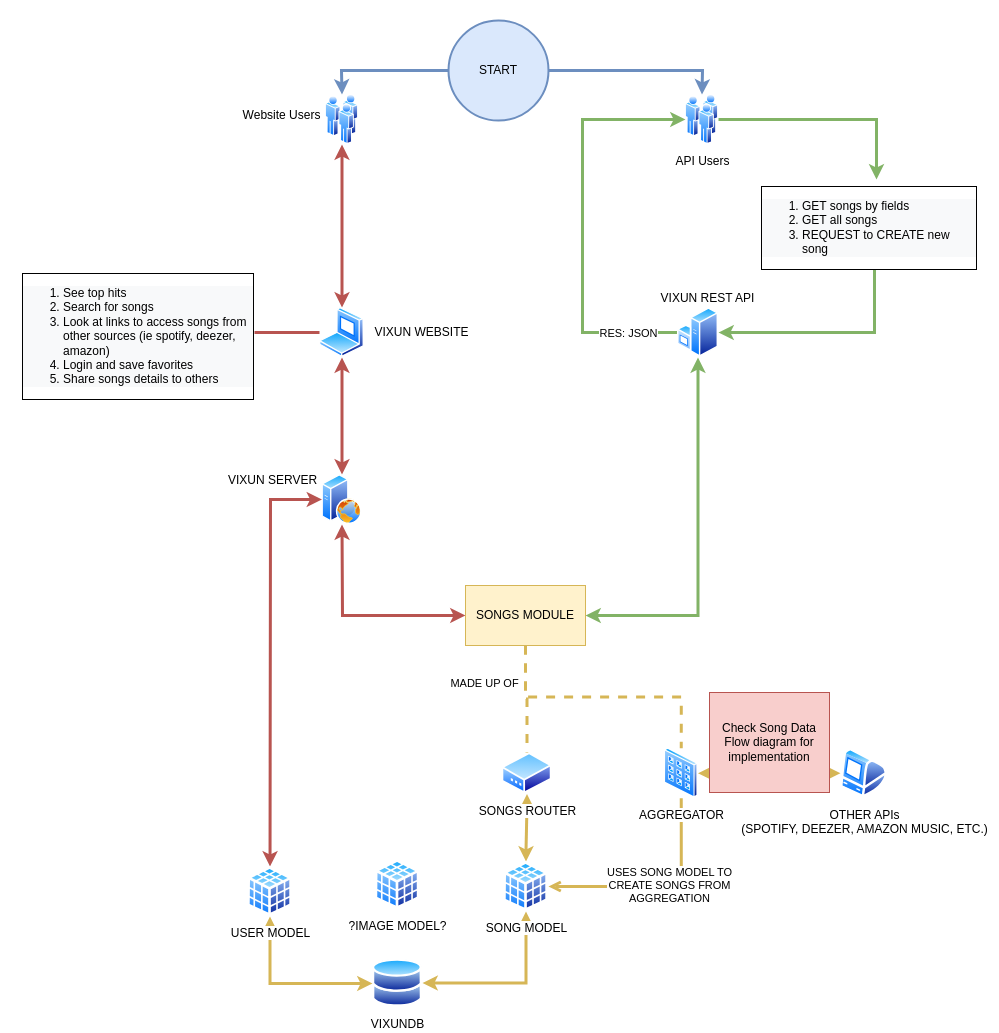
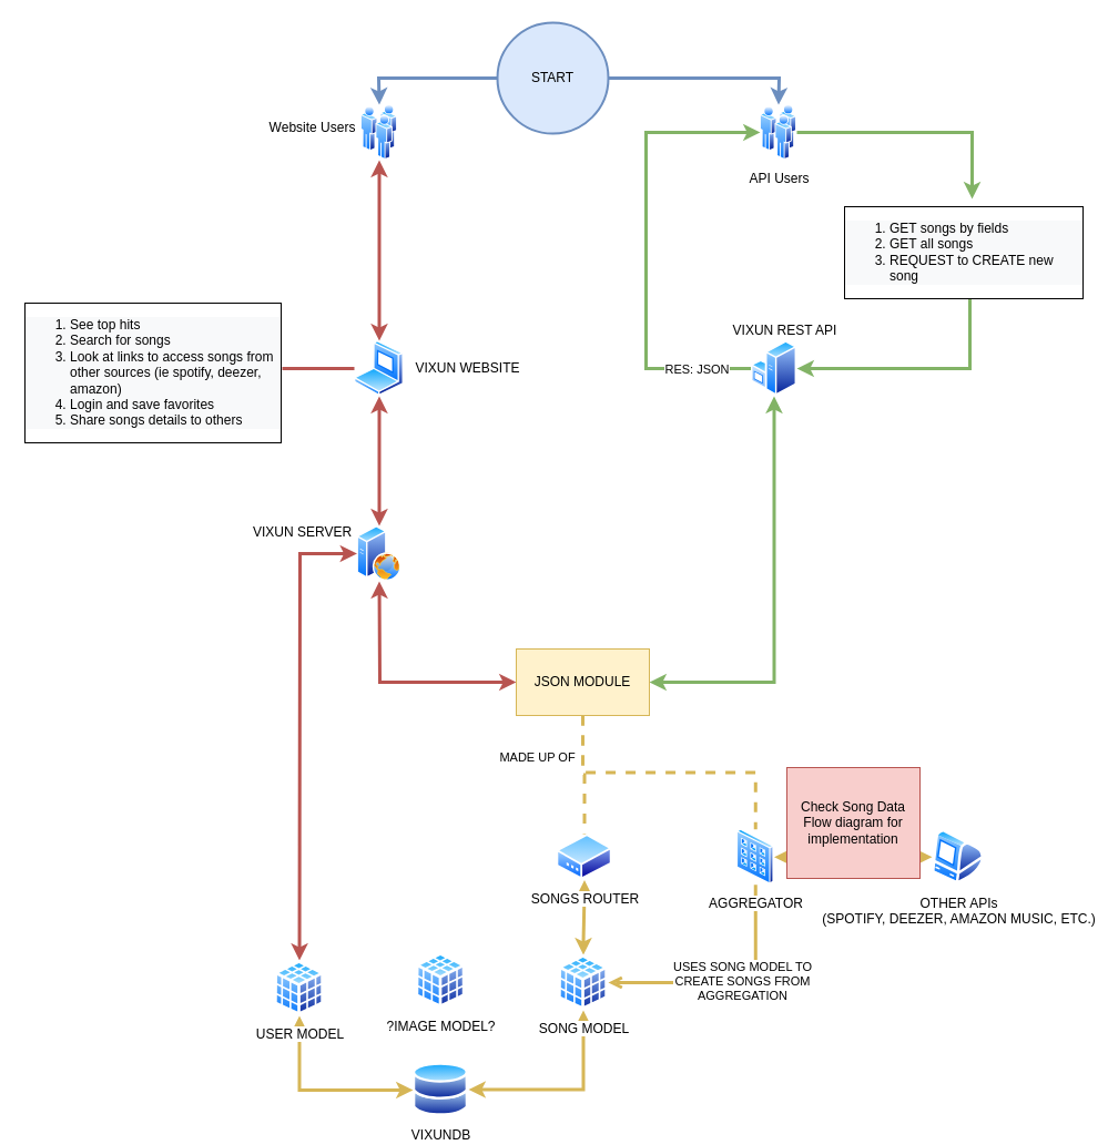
- <mxCell id="32" value="SONGS MODULE" style="whiteSpace=wrap;html=1;fontFamily=Helvetica;align=center;verticalAlign=middle;fillColor=#fff2cc;strokeColor=#d6b656;" vertex="1" parent="1"><mxGeometry x="465" y="585" width="120" height="60" as="geometry" /></mxCell>
+ <mxCell id="32" value="JSON MODULE" style="whiteSpace=wrap;html=1;fontFamily=Helvetica;align=center;verticalAlign=middle;fillColor=#fff2cc;strokeColor=#d6b656;" vertex="1" parent="1"><mxGeometry x="465" y="585" width="120" height="60" as="geometry" /></mxCell>
